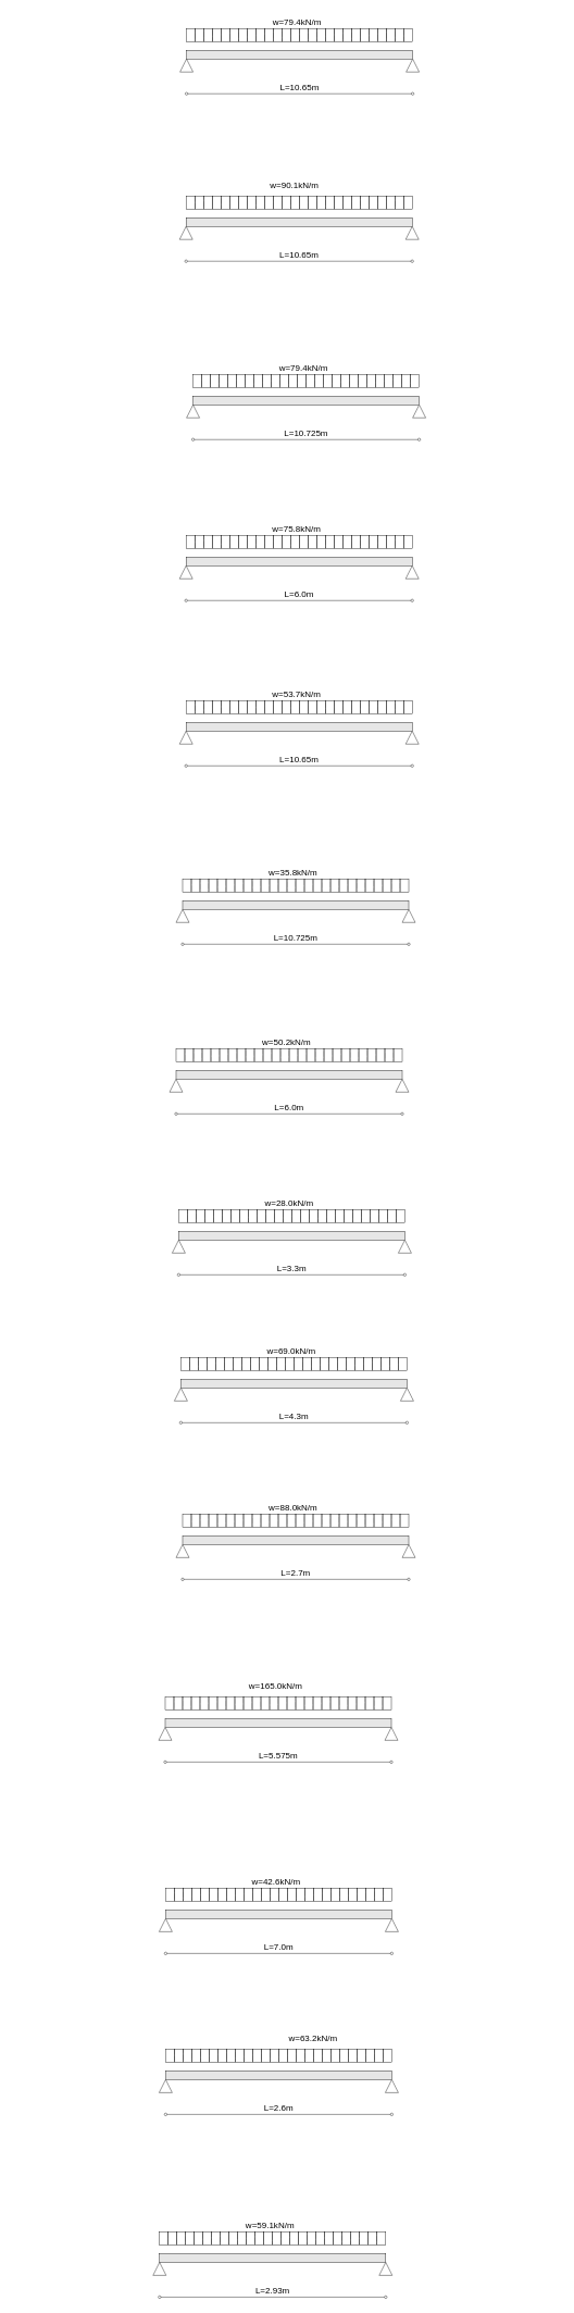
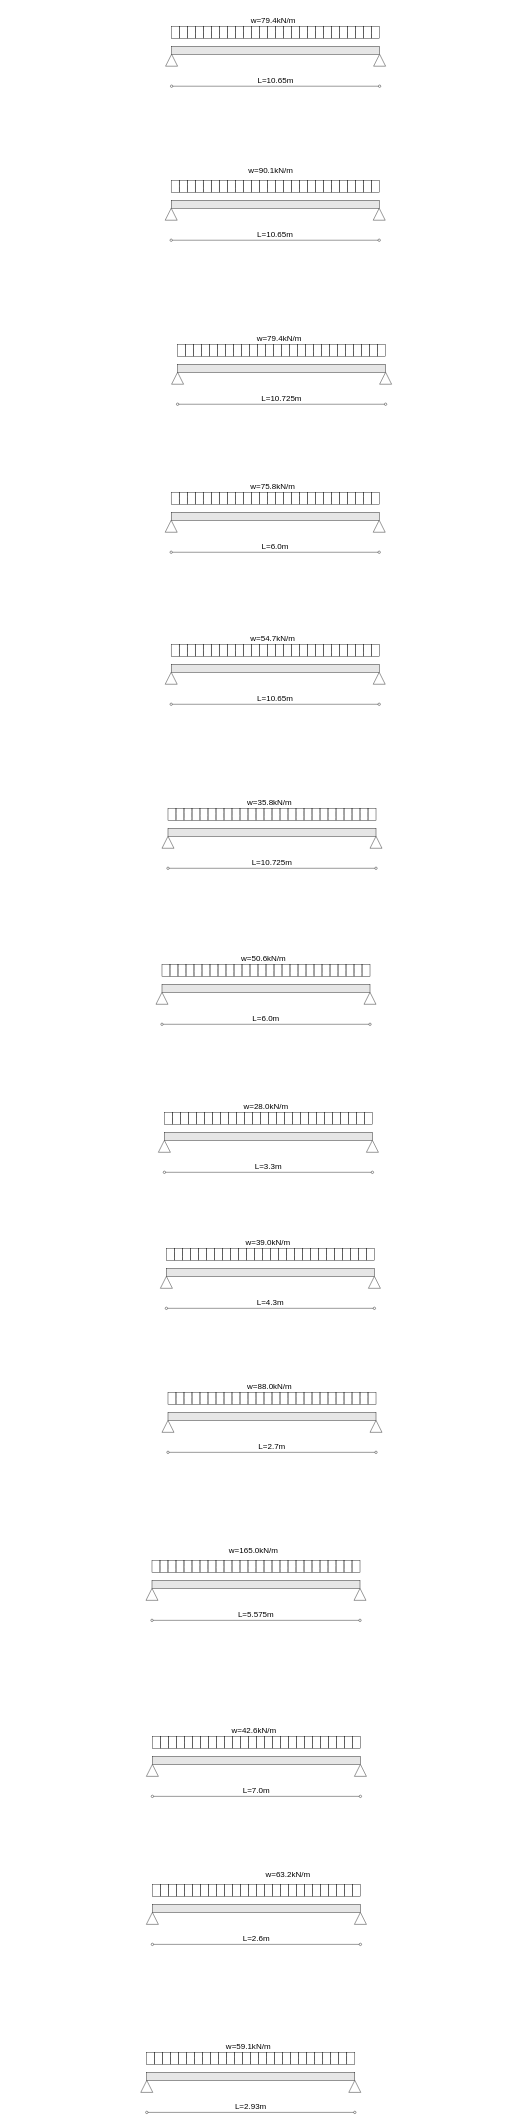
- <mxCell id="166" value="&lt;font style=&quot;font-size: 20px;&quot;&gt;w=53.7kN/m&lt;/font&gt;" style="text;html=1;align=center;verticalAlign=middle;whiteSpace=wrap;rounded=0;" parent="1" vertex="1"><mxGeometry x="621" y="1580" width="120" height="30" as="geometry" /></mxCell>
+ <mxCell id="166" value="&lt;font style=&quot;font-size: 20px;&quot;&gt;w=54.7kN/m&lt;/font&gt;" style="text;html=1;align=center;verticalAlign=middle;whiteSpace=wrap;rounded=0;" parent="1" vertex="1"><mxGeometry x="621" y="1580" width="120" height="30" as="geometry" /></mxCell>
- <mxCell id="232" value="&lt;font style=&quot;font-size: 20px;&quot;&gt;w=50.2kN/m&lt;/font&gt;" style="text;html=1;align=center;verticalAlign=middle;whiteSpace=wrap;rounded=0;" parent="1" vertex="1"><mxGeometry x="598" y="2380" width="120" height="30" as="geometry" /></mxCell>
+ <mxCell id="232" value="&lt;font style=&quot;font-size: 20px;&quot;&gt;w=50.6kN/m&lt;/font&gt;" style="text;html=1;align=center;verticalAlign=middle;whiteSpace=wrap;rounded=0;" parent="1" vertex="1"><mxGeometry x="598" y="2380" width="120" height="30" as="geometry" /></mxCell>
- <mxCell id="298" value="&lt;font style=&quot;font-size: 20px;&quot;&gt;w=69.0kN/m&lt;/font&gt;" style="text;html=1;align=center;verticalAlign=middle;whiteSpace=wrap;rounded=0;" parent="1" vertex="1"><mxGeometry x="609" y="3090" width="120" height="30" as="geometry" /></mxCell>
+ <mxCell id="298" value="&lt;font style=&quot;font-size: 20px;&quot;&gt;w=39.0kN/m&lt;/font&gt;" style="text;html=1;align=center;verticalAlign=middle;whiteSpace=wrap;rounded=0;" parent="1" vertex="1"><mxGeometry x="609" y="3090" width="120" height="30" as="geometry" /></mxCell>
